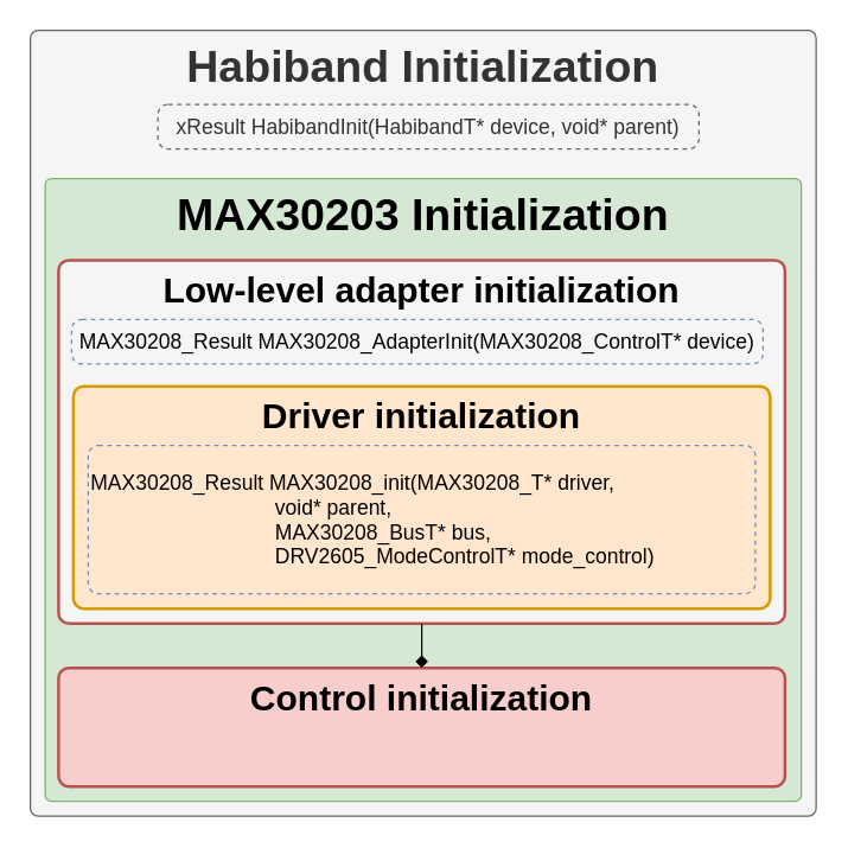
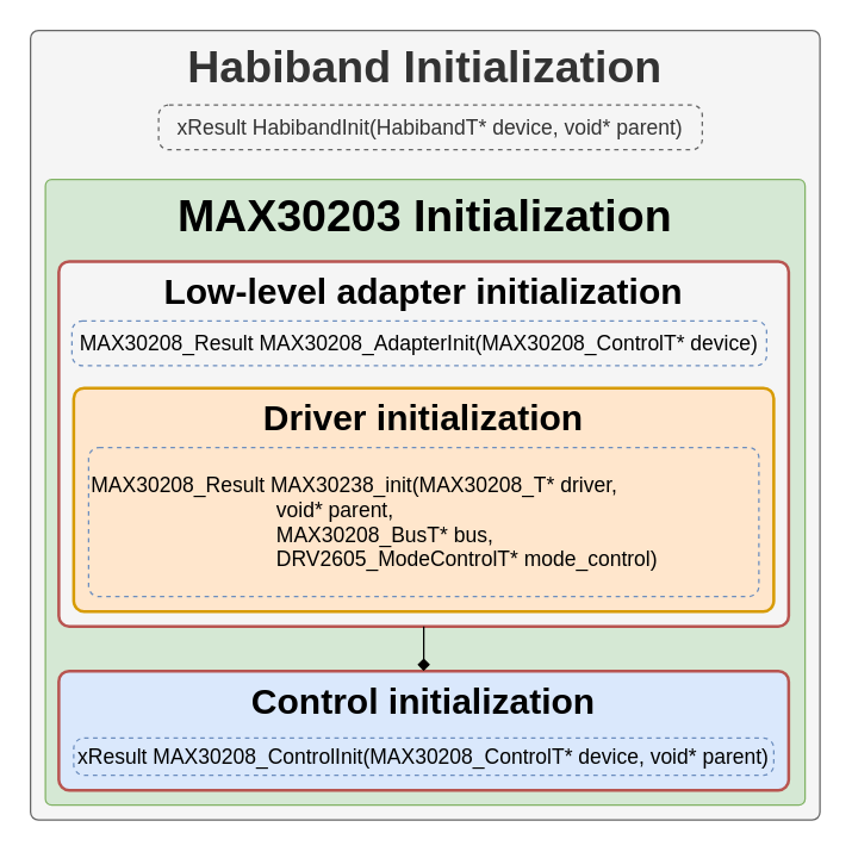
- <mxCell id="13" value="MAX30208_Result MAX30208_init(MAX30208_T* driver,&#10;                                void* parent,&#10;                                MAX30208_BusT* bus,&#10;                                DRV2605_ModeControlT* mode_control)" style="rounded=1;whiteSpace=wrap;absoluteArcSize=1;arcSize=14;strokeWidth=1;fontSize=14;strokeColor=#6c8ebf;verticalAlign=middle;fontStyle=0;align=left;dashed=1;fillColor=none;" parent="1" vertex="1"><mxGeometry x="59" y="300" width="450" height="100" as="geometry" /></mxCell>
+ <mxCell id="13" value="MAX30208_Result MAX30238_init(MAX30208_T* driver,&#10;                                void* parent,&#10;                                MAX30208_BusT* bus,&#10;                                DRV2605_ModeControlT* mode_control)" style="rounded=1;whiteSpace=wrap;absoluteArcSize=1;arcSize=14;strokeWidth=1;fontSize=14;strokeColor=#6c8ebf;verticalAlign=middle;fontStyle=0;align=left;dashed=1;fillColor=none;" parent="1" vertex="1"><mxGeometry x="59" y="300" width="450" height="100" as="geometry" /></mxCell>
- <mxCell id="9" value="Control initialization" style="rounded=1;whiteSpace=wrap;absoluteArcSize=1;arcSize=14;strokeWidth=2;fontSize=24;verticalAlign=top;fontStyle=1;fillColor=#f8cecc;strokeColor=#b85450;" parent="1" vertex="1"><mxGeometry x="39" y="450" width="490" height="80" as="geometry" /></mxCell>
+ <mxCell id="9" value="Control initialization" style="rounded=1;whiteSpace=wrap;absoluteArcSize=1;arcSize=14;strokeWidth=2;fontSize=24;verticalAlign=top;fontStyle=1;fillColor=#dae8fc;strokeColor=#b85450;" parent="1" vertex="1"><mxGeometry x="39" y="450" width="490" height="80" as="geometry" /></mxCell>
+ <mxCell id="15" value="xResult MAX30208_ControlInit(MAX30208_ControlT* device, void* parent)" style="rounded=1;whiteSpace=wrap;absoluteArcSize=1;arcSize=14;strokeWidth=1;fontSize=14;strokeColor=#6c8ebf;verticalAlign=middle;fontStyle=0;dashed=1;fillColor=none;" parent="1" vertex="1"><mxGeometry x="49" y="495" width="470" height="25" as="geometry" /></mxCell>
